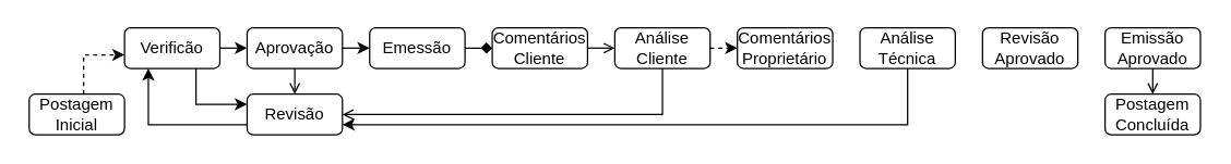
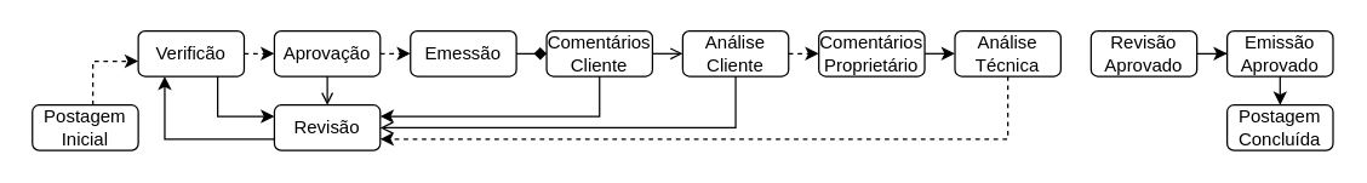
- <mxCell id="7" style="edgeStyle=orthogonalEdgeStyle;rounded=0;orthogonalLoop=1;jettySize=auto;html=1;exitX=1;exitY=0.5;exitDx=0;exitDy=0;entryX=0;entryY=0.5;entryDx=0;entryDy=0;" parent="1" source="8" target="11" edge="1"><mxGeometry relative="1" as="geometry" /></mxCell>
+ <mxCell id="7" style="edgeStyle=orthogonalEdgeStyle;rounded=0;orthogonalLoop=1;jettySize=auto;html=1;exitX=1;exitY=0.5;exitDx=0;exitDy=0;entryX=0;entryY=0.5;entryDx=0;entryDy=0;dashed=1;" parent="1" source="8" target="11" edge="1"><mxGeometry relative="1" as="geometry" /></mxCell>
- <mxCell id="10" style="edgeStyle=orthogonalEdgeStyle;rounded=0;orthogonalLoop=1;jettySize=auto;html=1;exitX=1;exitY=0.5;exitDx=0;exitDy=0;entryX=0;entryY=0.5;entryDx=0;entryDy=0;" parent="1" source="11" target="13" edge="1"><mxGeometry relative="1" as="geometry" /></mxCell>
+ <mxCell id="10" style="edgeStyle=orthogonalEdgeStyle;rounded=0;orthogonalLoop=1;jettySize=auto;html=1;exitX=1;exitY=0.5;exitDx=0;exitDy=0;entryX=0;entryY=0.5;entryDx=0;entryDy=0;dashed=1;" parent="1" source="11" target="13" edge="1"><mxGeometry relative="1" as="geometry" /></mxCell>
+ <mxCell id="20" style="edgeStyle=orthogonalEdgeStyle;rounded=0;orthogonalLoop=1;jettySize=auto;html=1;exitX=1;exitY=0.5;exitDx=0;exitDy=0;entryX=0;entryY=0.5;entryDx=0;entryDy=0;" parent="1" source="21" target="23" edge="1"><mxGeometry relative="1" as="geometry" /></mxCell>
+ <mxCell id="24" value="" style="edgeStyle=orthogonalEdgeStyle;rounded=0;orthogonalLoop=1;jettySize=auto;html=1;fontFamily=Helvetica;fontSize=12;fontColor=default;" parent="1" source="25" target="27" edge="1"><mxGeometry relative="1" as="geometry" /></mxCell>
- <mxCell id="26" style="edgeStyle=orthogonalEdgeStyle;rounded=0;orthogonalLoop=1;jettySize=auto;html=1;exitX=0.5;exitY=1;exitDx=0;exitDy=0;entryX=0.5;entryY=0;entryDx=0;entryDy=0;endArrow=open;" parent="1" source="27" target="28" edge="1"><mxGeometry relative="1" as="geometry" /></mxCell>
+ <mxCell id="26" style="edgeStyle=orthogonalEdgeStyle;rounded=0;orthogonalLoop=1;jettySize=auto;html=1;exitX=0.5;exitY=1;exitDx=0;exitDy=0;entryX=0.5;entryY=0;entryDx=0;entryDy=0;" parent="1" source="27" target="28" edge="1"><mxGeometry relative="1" as="geometry" /></mxCell>
+ <mxCell id="14" style="edgeStyle=orthogonalEdgeStyle;rounded=0;orthogonalLoop=1;jettySize=auto;html=1;exitX=0.5;exitY=1;exitDx=0;exitDy=0;entryX=1;entryY=0.25;entryDx=0;entryDy=0;fontFamily=Helvetica;fontSize=12;fontColor=default;" parent="1" source="16" target="5" edge="1"><mxGeometry relative="1" as="geometry" /></mxCell>
- <mxCell id="22" style="edgeStyle=orthogonalEdgeStyle;rounded=0;orthogonalLoop=1;jettySize=auto;html=1;exitX=0.5;exitY=1;exitDx=0;exitDy=0;entryX=1;entryY=0.75;entryDx=0;entryDy=0;" parent="1" source="23" target="5" edge="1"><mxGeometry relative="1" as="geometry" /></mxCell>
+ <mxCell id="22" style="edgeStyle=orthogonalEdgeStyle;rounded=0;orthogonalLoop=1;jettySize=auto;html=1;exitX=0.5;exitY=1;exitDx=0;exitDy=0;entryX=1;entryY=0.75;entryDx=0;entryDy=0;dashed=1;" parent="1" source="23" target="5" edge="1"><mxGeometry relative="1" as="geometry" /></mxCell>
